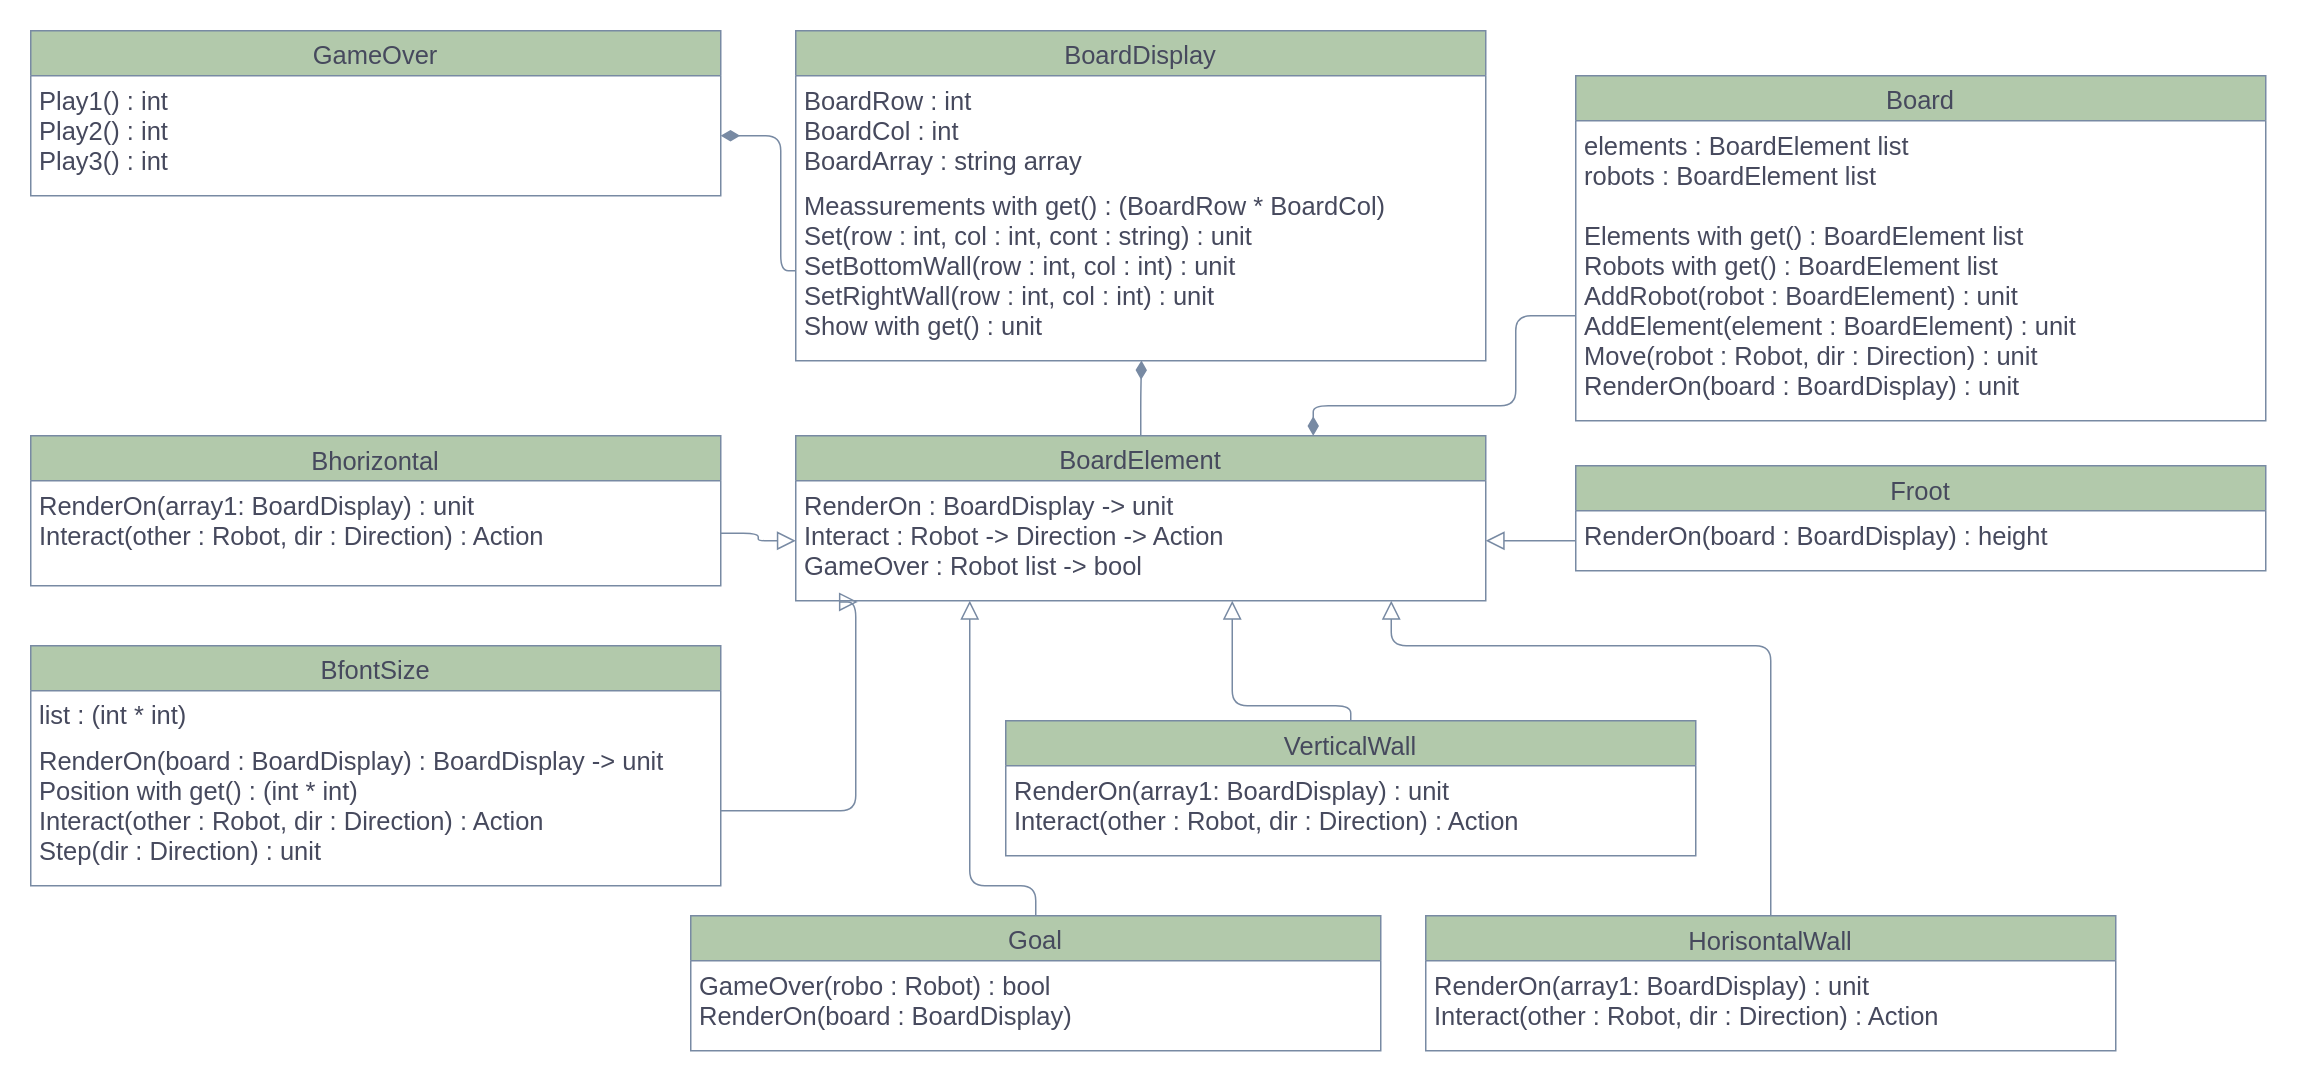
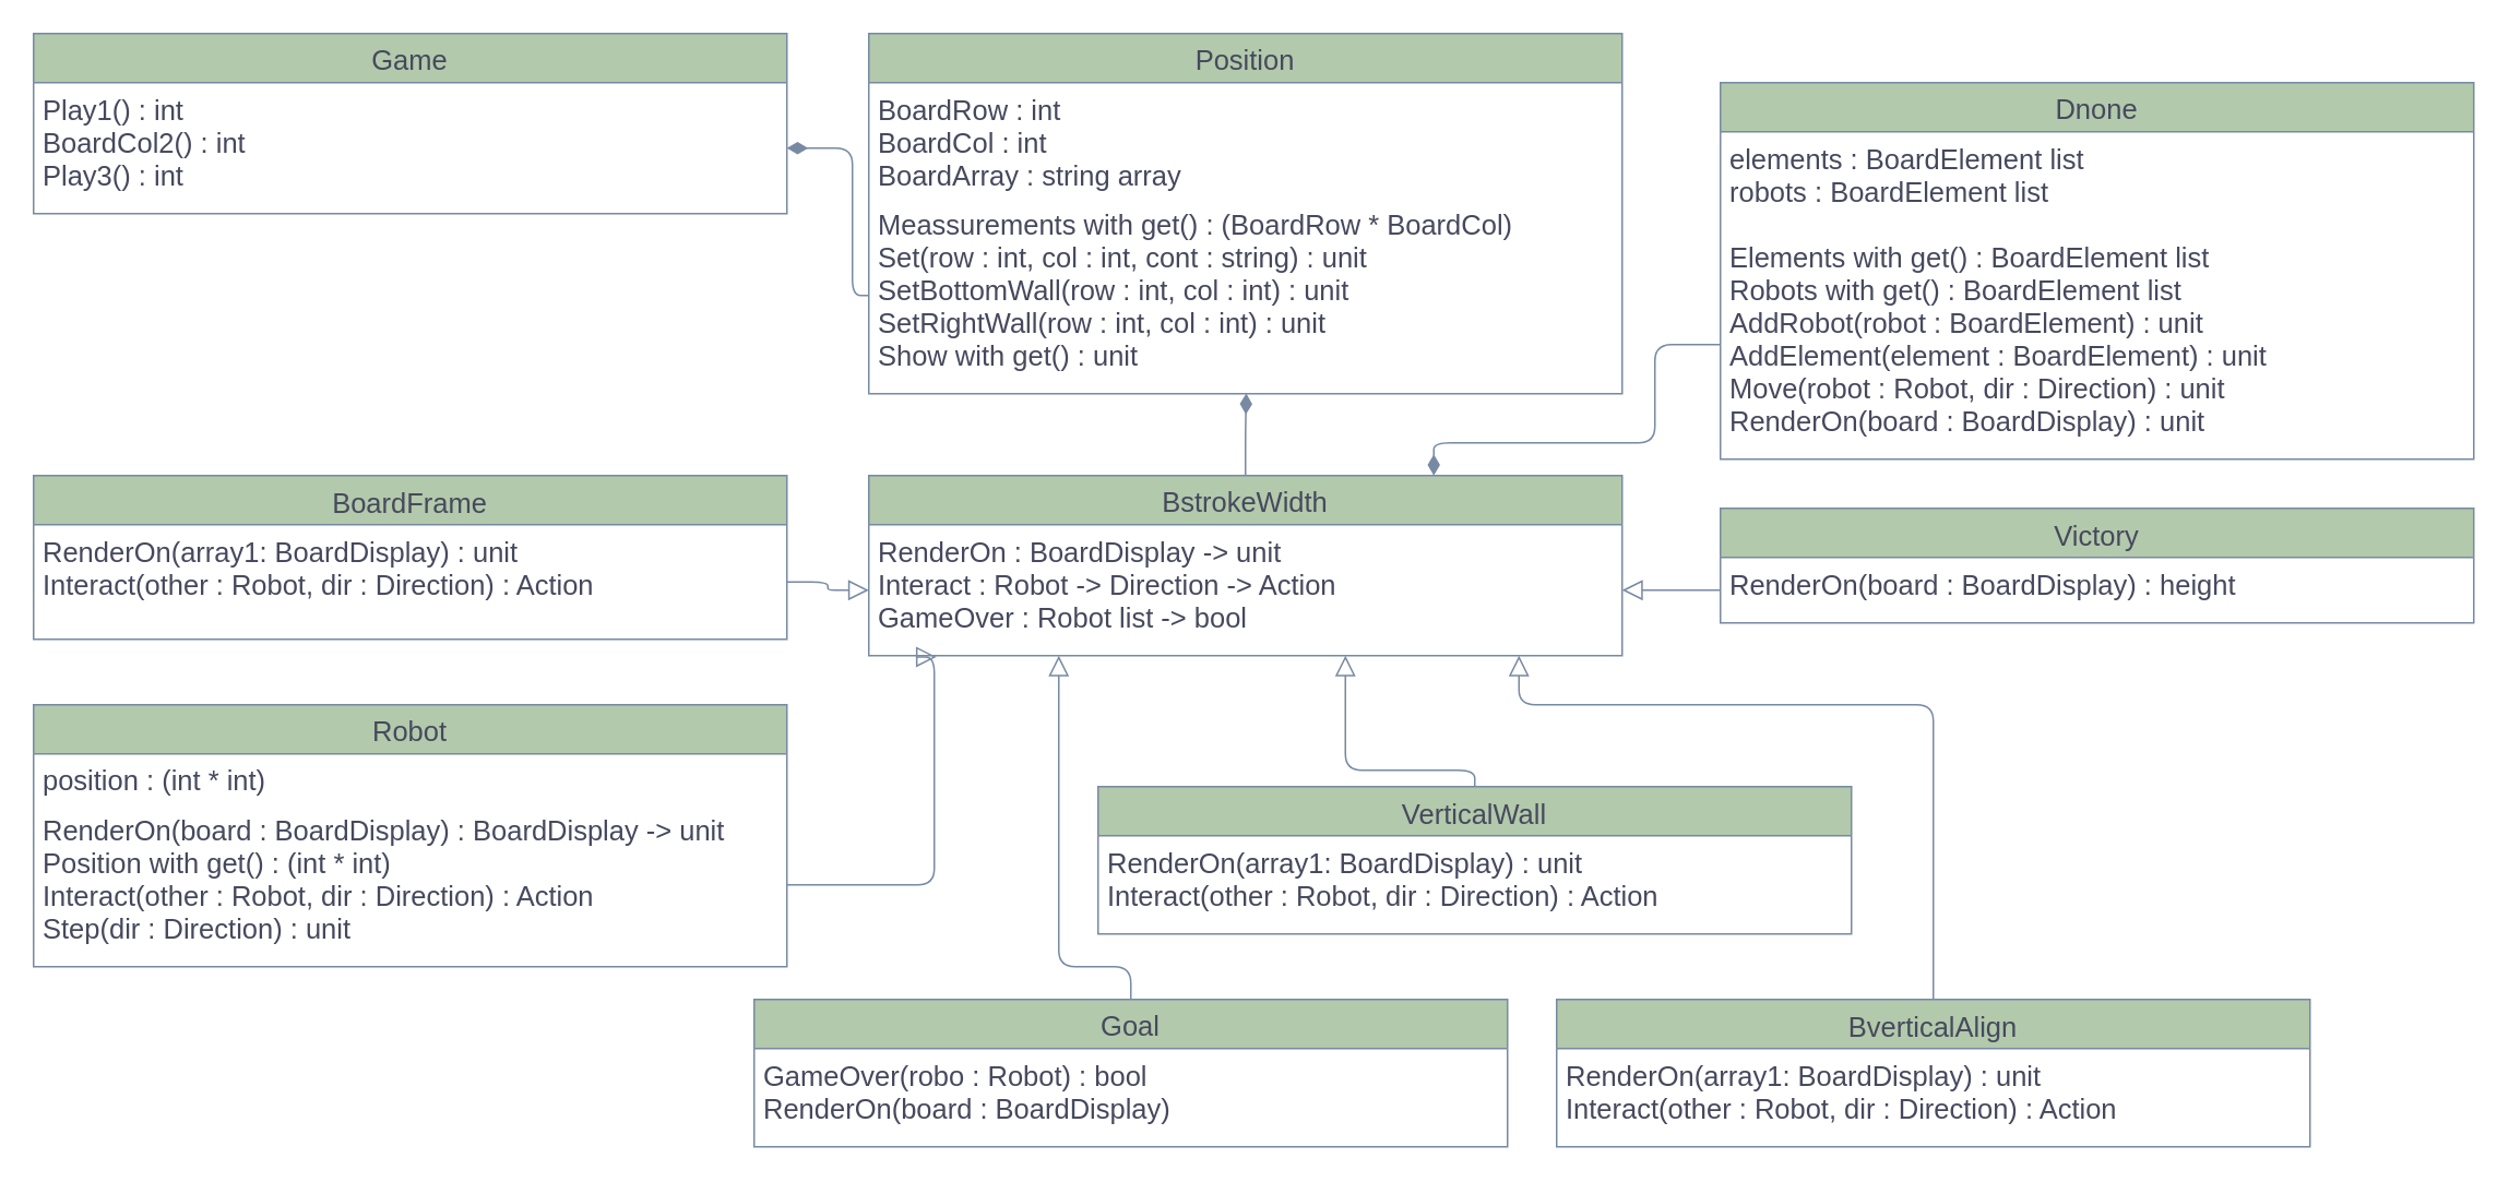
- <mxCell id="30" value="GameOver" style="swimlane;fontStyle=0;childLayout=stackLayout;horizontal=1;startSize=30;horizontalStack=0;resizeParent=1;resizeParentMax=0;resizeLast=0;collapsible=1;marginBottom=0;fontSize=17;strokeWidth=1;fillColor=#B2C9AB;strokeColor=#788AA3;fontColor=#46495D;" vertex="1" parent="1"><mxGeometry x="20" y="20" width="460" height="110" as="geometry" /></mxCell>
+ <mxCell id="30" value="Game" style="swimlane;fontStyle=0;childLayout=stackLayout;horizontal=1;startSize=30;horizontalStack=0;resizeParent=1;resizeParentMax=0;resizeLast=0;collapsible=1;marginBottom=0;fontSize=17;strokeWidth=1;fillColor=#B2C9AB;strokeColor=#788AA3;fontColor=#46495D;" vertex="1" parent="1"><mxGeometry x="20" y="20" width="460" height="110" as="geometry" /></mxCell>
- <mxCell id="3" value="BoardDisplay" style="swimlane;fontStyle=0;childLayout=stackLayout;horizontal=1;startSize=30;horizontalStack=0;resizeParent=1;resizeParentMax=0;resizeLast=0;collapsible=1;marginBottom=0;fontSize=17;align=center;fillColor=#B2C9AB;strokeColor=#788AA3;fontColor=#46495D;" vertex="1" parent="1"><mxGeometry x="530" y="20" width="460" height="220" as="geometry"><mxRectangle x="1030" y="355" width="130" height="30" as="alternateBounds" /></mxGeometry></mxCell>
+ <mxCell id="3" value="Position" style="swimlane;fontStyle=0;childLayout=stackLayout;horizontal=1;startSize=30;horizontalStack=0;resizeParent=1;resizeParentMax=0;resizeLast=0;collapsible=1;marginBottom=0;fontSize=17;align=center;fillColor=#B2C9AB;strokeColor=#788AA3;fontColor=#46495D;" vertex="1" parent="1"><mxGeometry x="530" y="20" width="460" height="220" as="geometry"><mxRectangle x="1030" y="355" width="130" height="30" as="alternateBounds" /></mxGeometry></mxCell>
- <mxCell id="27" value="Board" style="swimlane;fontStyle=0;childLayout=stackLayout;horizontal=1;startSize=30;horizontalStack=0;resizeParent=1;resizeParentMax=0;resizeLast=0;collapsible=1;marginBottom=0;fontSize=17;strokeWidth=1;fillColor=#B2C9AB;strokeColor=#788AA3;fontColor=#46495D;" vertex="1" parent="1"><mxGeometry x="1050" y="50" width="460" height="230" as="geometry"><mxRectangle x="1580" y="345" width="80" height="30" as="alternateBounds" /></mxGeometry></mxCell>
+ <mxCell id="27" value="Dnone" style="swimlane;fontStyle=0;childLayout=stackLayout;horizontal=1;startSize=30;horizontalStack=0;resizeParent=1;resizeParentMax=0;resizeLast=0;collapsible=1;marginBottom=0;fontSize=17;strokeWidth=1;fillColor=#B2C9AB;strokeColor=#788AA3;fontColor=#46495D;" vertex="1" parent="1"><mxGeometry x="1050" y="50" width="460" height="230" as="geometry"><mxRectangle x="1580" y="345" width="80" height="30" as="alternateBounds" /></mxGeometry></mxCell>
- <mxCell id="31" value="Play1() : int&#10;Play2() : int&#10;Play3() : int&#10;" style="text;strokeColor=none;fillColor=none;align=left;verticalAlign=top;spacingLeft=4;spacingRight=4;overflow=hidden;points=[[0,0.5],[1,0.5]];portConstraint=eastwest;rotatable=0;fontSize=17;fontColor=#46495D;" vertex="1" parent="30"><mxGeometry y="30" width="460" height="80" as="geometry" /></mxCell>
+ <mxCell id="31" value="Play1() : int&#10;BoardCol2() : int&#10;Play3() : int&#10;" style="text;strokeColor=none;fillColor=none;align=left;verticalAlign=top;spacingLeft=4;spacingRight=4;overflow=hidden;points=[[0,0.5],[1,0.5]];portConstraint=eastwest;rotatable=0;fontSize=17;fontColor=#46495D;" vertex="1" parent="30"><mxGeometry y="30" width="460" height="80" as="geometry" /></mxCell>
- <mxCell id="7" value="BoardElement" style="swimlane;fontStyle=0;childLayout=stackLayout;horizontal=1;startSize=30;horizontalStack=0;resizeParent=1;resizeParentMax=0;resizeLast=0;collapsible=1;marginBottom=0;fontSize=17;strokeWidth=1;fillColor=#B2C9AB;strokeColor=#788AA3;fontColor=#46495D;" vertex="1" parent="1"><mxGeometry x="530" y="290" width="460" height="110" as="geometry"><mxRectangle x="50" y="320" width="140" height="30" as="alternateBounds" /></mxGeometry></mxCell>
+ <mxCell id="7" value="BstrokeWidth" style="swimlane;fontStyle=0;childLayout=stackLayout;horizontal=1;startSize=30;horizontalStack=0;resizeParent=1;resizeParentMax=0;resizeLast=0;collapsible=1;marginBottom=0;fontSize=17;strokeWidth=1;fillColor=#B2C9AB;strokeColor=#788AA3;fontColor=#46495D;" vertex="1" parent="1"><mxGeometry x="530" y="290" width="460" height="110" as="geometry"><mxRectangle x="50" y="320" width="140" height="30" as="alternateBounds" /></mxGeometry></mxCell>
- <mxCell id="16" value="Bhorizontal" style="swimlane;fontStyle=0;childLayout=stackLayout;horizontal=1;startSize=30;horizontalStack=0;resizeParent=1;resizeParentMax=0;resizeLast=0;collapsible=1;marginBottom=0;fontSize=17;strokeWidth=1;verticalAlign=top;fillColor=#B2C9AB;strokeColor=#788AA3;fontColor=#46495D;" vertex="1" parent="1"><mxGeometry x="20" y="290" width="460" height="100" as="geometry" /></mxCell>
+ <mxCell id="16" value="BoardFrame" style="swimlane;fontStyle=0;childLayout=stackLayout;horizontal=1;startSize=30;horizontalStack=0;resizeParent=1;resizeParentMax=0;resizeLast=0;collapsible=1;marginBottom=0;fontSize=17;strokeWidth=1;verticalAlign=top;fillColor=#B2C9AB;strokeColor=#788AA3;fontColor=#46495D;" vertex="1" parent="1"><mxGeometry x="20" y="290" width="460" height="100" as="geometry" /></mxCell>
- <mxCell id="24" value="Froot" style="swimlane;fontStyle=0;childLayout=stackLayout;horizontal=1;startSize=30;horizontalStack=0;resizeParent=1;resizeParentMax=0;resizeLast=0;collapsible=1;marginBottom=0;fontSize=17;strokeWidth=1;verticalAlign=top;fillColor=#B2C9AB;strokeColor=#788AA3;fontColor=#46495D;" vertex="1" parent="1"><mxGeometry x="1050" y="310" width="460" height="70" as="geometry" /></mxCell>
+ <mxCell id="24" value="Victory" style="swimlane;fontStyle=0;childLayout=stackLayout;horizontal=1;startSize=30;horizontalStack=0;resizeParent=1;resizeParentMax=0;resizeLast=0;collapsible=1;marginBottom=0;fontSize=17;strokeWidth=1;verticalAlign=top;fillColor=#B2C9AB;strokeColor=#788AA3;fontColor=#46495D;" vertex="1" parent="1"><mxGeometry x="1050" y="310" width="460" height="70" as="geometry" /></mxCell>
- <mxCell id="10" value="BfontSize" style="swimlane;fontStyle=0;childLayout=stackLayout;horizontal=1;startSize=30;horizontalStack=0;resizeParent=1;resizeParentMax=0;resizeLast=0;collapsible=1;marginBottom=0;fontSize=17;strokeWidth=1;fillColor=#B2C9AB;strokeColor=#788AA3;fontColor=#46495D;" vertex="1" parent="1"><mxGeometry x="20" y="430" width="460" height="160" as="geometry" /></mxCell>
+ <mxCell id="10" value="Robot" style="swimlane;fontStyle=0;childLayout=stackLayout;horizontal=1;startSize=30;horizontalStack=0;resizeParent=1;resizeParentMax=0;resizeLast=0;collapsible=1;marginBottom=0;fontSize=17;strokeWidth=1;fillColor=#B2C9AB;strokeColor=#788AA3;fontColor=#46495D;" vertex="1" parent="1"><mxGeometry x="20" y="430" width="460" height="160" as="geometry" /></mxCell>
- <mxCell id="11" value="list : (int * int)" style="text;fillColor=none;align=left;verticalAlign=middle;spacingLeft=4;spacingRight=4;overflow=hidden;points=[[0,0.5],[1,0.5]];portConstraint=eastwest;rotatable=0;fontSize=17;fontColor=#46495D;" vertex="1" parent="10"><mxGeometry y="30" width="460" height="30" as="geometry" /></mxCell>
+ <mxCell id="11" value="position : (int * int)" style="text;fillColor=none;align=left;verticalAlign=middle;spacingLeft=4;spacingRight=4;overflow=hidden;points=[[0,0.5],[1,0.5]];portConstraint=eastwest;rotatable=0;fontSize=17;fontColor=#46495D;" vertex="1" parent="10"><mxGeometry y="30" width="460" height="30" as="geometry" /></mxCell>
- <mxCell id="22" value="HorisontalWall" style="swimlane;fontStyle=0;childLayout=stackLayout;horizontal=1;startSize=30;horizontalStack=0;resizeParent=1;resizeParentMax=0;resizeLast=0;collapsible=1;marginBottom=0;fontSize=17;strokeWidth=1;verticalAlign=top;fillColor=#B2C9AB;strokeColor=#788AA3;fontColor=#46495D;" vertex="1" parent="1"><mxGeometry x="950" y="610" width="460" height="90" as="geometry" /></mxCell>
+ <mxCell id="22" value="BverticalAlign" style="swimlane;fontStyle=0;childLayout=stackLayout;horizontal=1;startSize=30;horizontalStack=0;resizeParent=1;resizeParentMax=0;resizeLast=0;collapsible=1;marginBottom=0;fontSize=17;strokeWidth=1;verticalAlign=top;fillColor=#B2C9AB;strokeColor=#788AA3;fontColor=#46495D;" vertex="1" parent="1"><mxGeometry x="950" y="610" width="460" height="90" as="geometry" /></mxCell>
